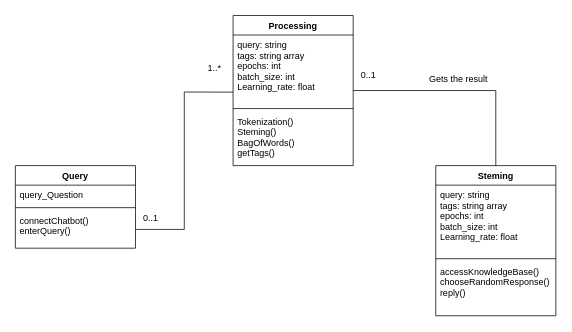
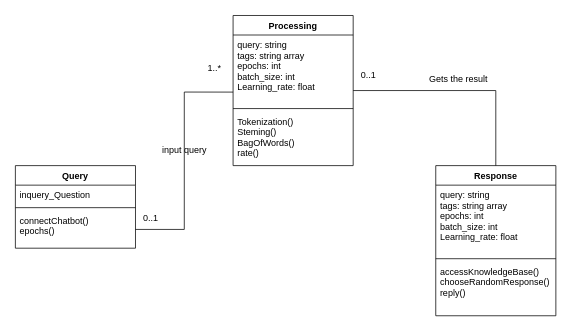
- <mxCell id="9" value="Tokenization()&#10;Steming()&#10;BagOfWords()&#10;getTags()" style="text;strokeColor=none;fillColor=none;align=left;verticalAlign=top;spacingLeft=4;spacingRight=4;overflow=hidden;rotatable=0;points=[[0,0.5],[1,0.5]];portConstraint=eastwest;" parent="6" vertex="1"><mxGeometry y="128" width="160" height="72" as="geometry" /></mxCell>
+ <mxCell id="9" value="Tokenization()&#10;Steming()&#10;BagOfWords()&#10;rate()" style="text;strokeColor=none;fillColor=none;align=left;verticalAlign=top;spacingLeft=4;spacingRight=4;overflow=hidden;rotatable=0;points=[[0,0.5],[1,0.5]];portConstraint=eastwest;" parent="6" vertex="1"><mxGeometry y="128" width="160" height="72" as="geometry" /></mxCell>
+ <mxCell id="16" value="input query" style="text;html=1;align=center;verticalAlign=middle;resizable=0;points=[];autosize=1;" parent="1" vertex="1"><mxGeometry x="210" y="190" width="70" height="20" as="geometry" /></mxCell>
- <mxCell id="10" value="Steming" style="swimlane;fontStyle=1;align=center;verticalAlign=top;childLayout=stackLayout;horizontal=1;startSize=26;horizontalStack=0;resizeParent=1;resizeParentMax=0;resizeLast=0;collapsible=1;marginBottom=0;" parent="1" vertex="1"><mxGeometry x="580" y="220" width="160" height="200" as="geometry" /></mxCell>
+ <mxCell id="10" value="Response" style="swimlane;fontStyle=1;align=center;verticalAlign=top;childLayout=stackLayout;horizontal=1;startSize=26;horizontalStack=0;resizeParent=1;resizeParentMax=0;resizeLast=0;collapsible=1;marginBottom=0;" parent="1" vertex="1"><mxGeometry x="580" y="220" width="160" height="200" as="geometry" /></mxCell>
- <mxCell id="3" value="query_Question&#10;&#10;" style="text;strokeColor=none;fillColor=none;align=left;verticalAlign=top;spacingLeft=4;spacingRight=4;overflow=hidden;rotatable=0;points=[[0,0.5],[1,0.5]];portConstraint=eastwest;strokeWidth=20;" parent="2" vertex="1"><mxGeometry y="26" width="160" height="26" as="geometry" /></mxCell>
+ <mxCell id="3" value="inquery_Question&#10;&#10;" style="text;strokeColor=none;fillColor=none;align=left;verticalAlign=top;spacingLeft=4;spacingRight=4;overflow=hidden;rotatable=0;points=[[0,0.5],[1,0.5]];portConstraint=eastwest;strokeWidth=20;" parent="2" vertex="1"><mxGeometry y="26" width="160" height="26" as="geometry" /></mxCell>
- <mxCell id="5" value="connectChatbot()&#10;enterQuery()" style="text;strokeColor=none;fillColor=none;align=left;verticalAlign=top;spacingLeft=4;spacingRight=4;overflow=hidden;rotatable=0;points=[[0,0.5],[1,0.5]];portConstraint=eastwest;" parent="2" vertex="1"><mxGeometry y="60" width="160" height="50" as="geometry" /></mxCell>
+ <mxCell id="5" value="connectChatbot()&#10;epochs()" style="text;strokeColor=none;fillColor=none;align=left;verticalAlign=top;spacingLeft=4;spacingRight=4;overflow=hidden;rotatable=0;points=[[0,0.5],[1,0.5]];portConstraint=eastwest;" parent="2" vertex="1"><mxGeometry y="60" width="160" height="50" as="geometry" /></mxCell>
